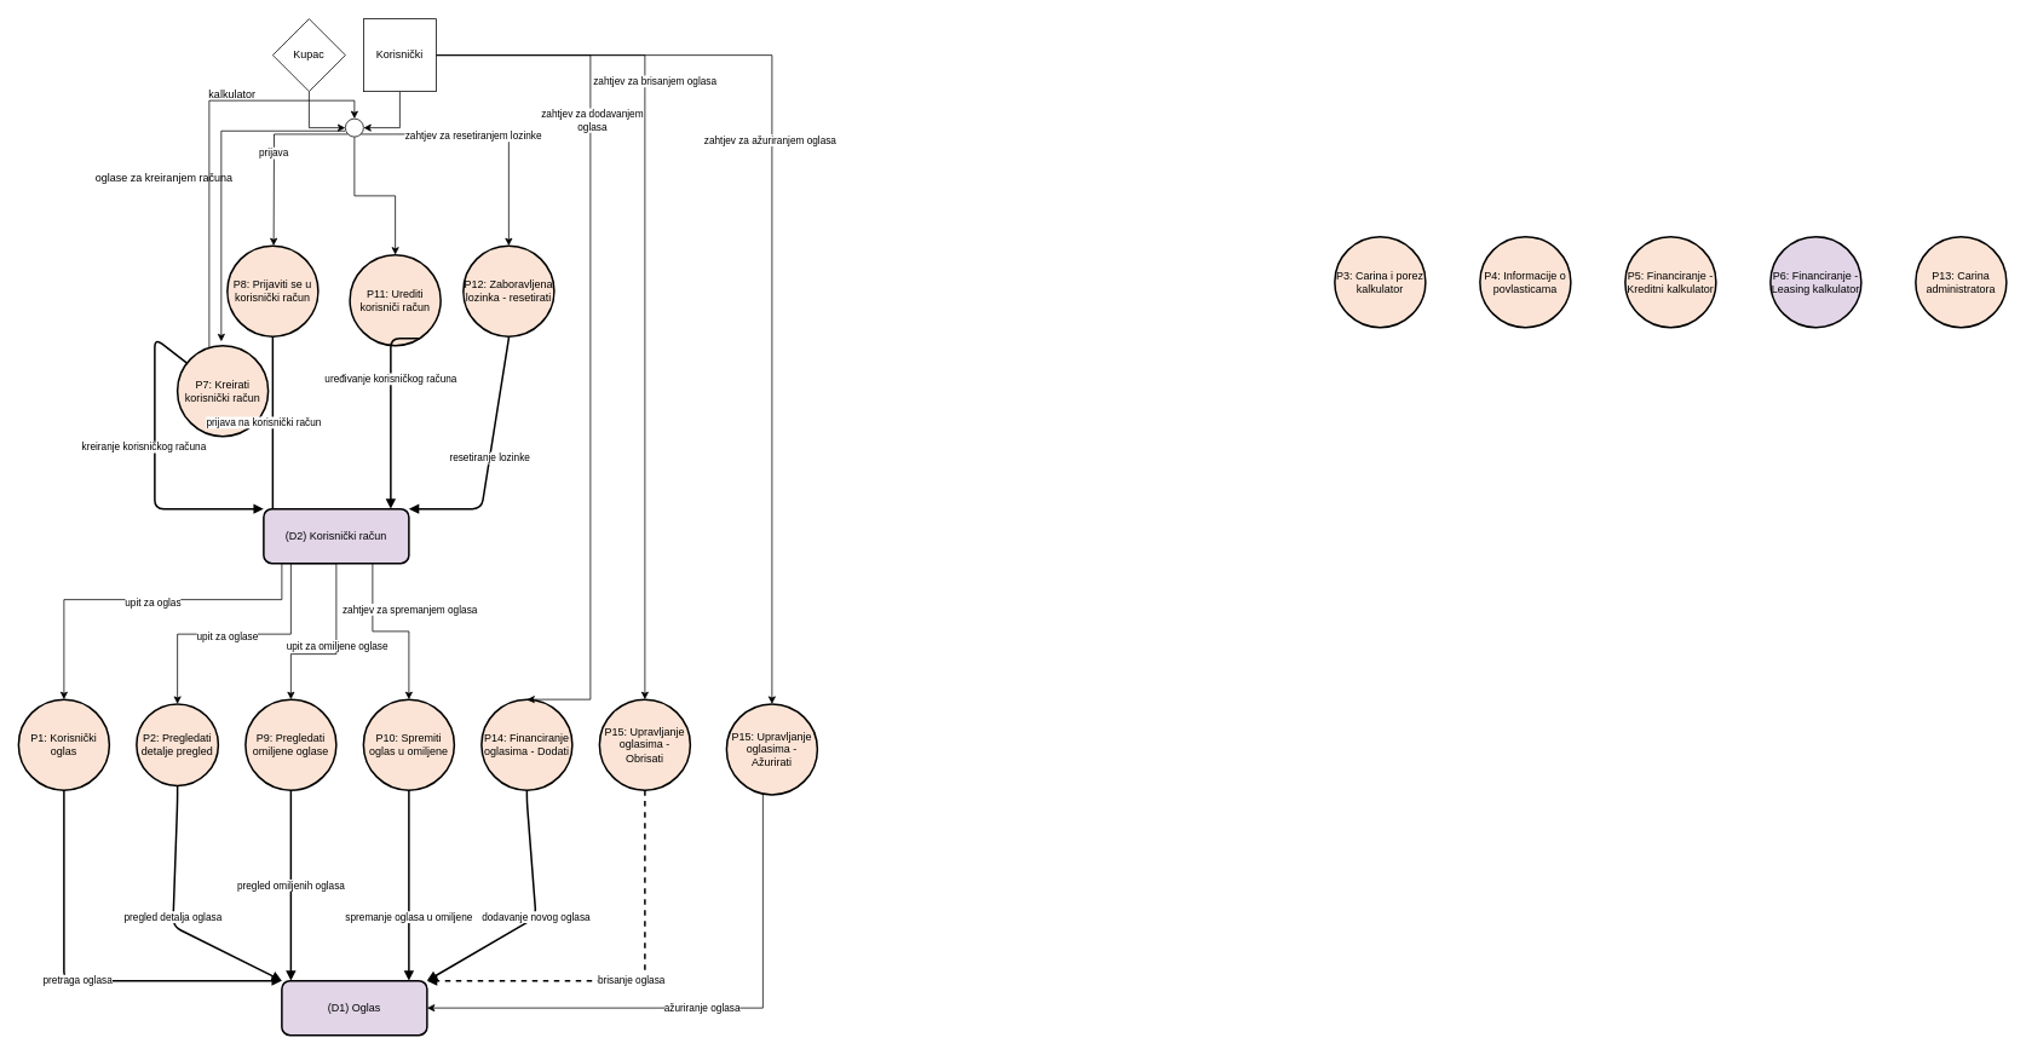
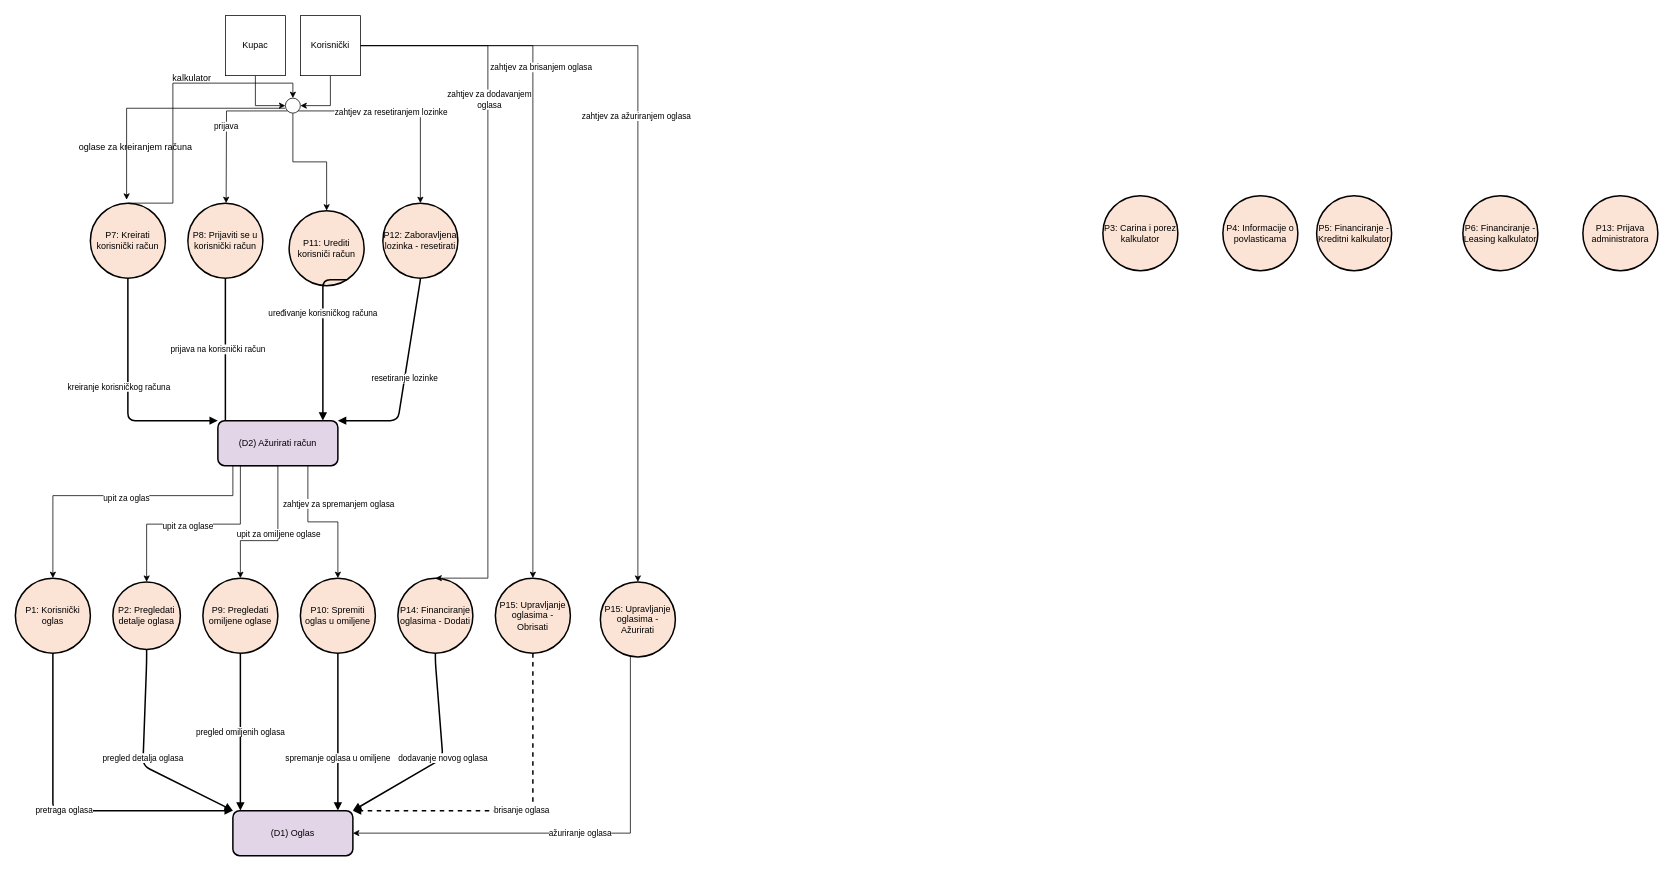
- <mxCell id="52" value="Kupac" style="rhombus;whiteSpace=wrap;html=1;aspect=fixed;" vertex="1" parent="1"><mxGeometry x="300" y="20" width="80" height="80" as="geometry" /></mxCell>
+ <mxCell id="52" value="Kupac" style="whiteSpace=wrap;html=1;aspect=fixed;" vertex="1" parent="1"><mxGeometry x="300" y="20" width="80" height="80" as="geometry" /></mxCell>
- <mxCell id="16" value="P5: Financiranje - Kreditni kalkulator" style="ellipse;whiteSpace=wrap;html=1;strokeWidth=2;fillColor=#fbe4d5;" vertex="1" parent="1"><mxGeometry x="1790" width="100" height="100" as="geometry" y="260" /></mxCell>
+ <mxCell id="16" value="P5: Financiranje - Kreditni kalkulator" style="ellipse;whiteSpace=wrap;html=1;strokeWidth=2;fillColor=#fbe4d5;" vertex="1" parent="1"><mxGeometry x="1755" y="260" width="100" height="100" as="geometry" /></mxCell>
- <mxCell id="17" value="P6: Financiranje - Leasing kalkulator" style="ellipse;whiteSpace=wrap;html=1;strokeWidth=2;fillColor=#e1d5e7;" vertex="1" parent="1"><mxGeometry x="1950" width="100" height="100" as="geometry" y="260" /></mxCell>
+ <mxCell id="17" value="P6: Financiranje - Leasing kalkulator" style="ellipse;whiteSpace=wrap;html=1;strokeWidth=2;fillColor=#fbe4d5;" vertex="1" parent="1"><mxGeometry x="1950" width="100" height="100" as="geometry" y="260" /></mxCell>
- <mxCell id="24" value="P13: Carina administratora" style="ellipse;whiteSpace=wrap;html=1;strokeWidth=2;fillColor=#fbe4d5;" vertex="1" parent="1"><mxGeometry x="2110" width="100" height="100" as="geometry" y="260" /></mxCell>
+ <mxCell id="24" value="P13: Prijava administratora" style="ellipse;whiteSpace=wrap;html=1;strokeWidth=2;fillColor=#fbe4d5;" vertex="1" parent="1"><mxGeometry x="2110" width="100" height="100" as="geometry" y="260" /></mxCell>
- <mxCell id="18" value="P7: Kreirati korisnički račun" style="ellipse;whiteSpace=wrap;html=1;strokeWidth=2;fillColor=#fbe4d5;" vertex="1" parent="1"><mxGeometry x="195" y="380" width="100" height="100" as="geometry" /></mxCell>
+ <mxCell id="18" value="P7: Kreirati korisnički račun" style="ellipse;whiteSpace=wrap;html=1;strokeWidth=2;fillColor=#fbe4d5;" vertex="1" parent="1"><mxGeometry y="270" width="100" height="100" as="geometry" x="120" /></mxCell>
- <mxCell id="11" value="(D2) Korisnički račun" style="rounded=1;whiteSpace=wrap;html=1;strokeWidth=2;fillColor=#e1d5e7;" vertex="1" parent="1"><mxGeometry x="290" y="560" width="160" height="60" as="geometry" /></mxCell>
+ <mxCell id="11" value="(D2) Ažurirati račun" style="rounded=1;whiteSpace=wrap;html=1;strokeWidth=2;fillColor=#e1d5e7;" vertex="1" parent="1"><mxGeometry x="290" y="560" width="160" height="60" as="geometry" /></mxCell>
- <mxCell id="13" value="P2: Pregledati detalje pregled" style="ellipse;whiteSpace=wrap;html=1;strokeWidth=2;fillColor=#fbe4d5;" vertex="1" parent="1"><mxGeometry x="150" y="775" width="90" height="90" as="geometry" /></mxCell>
+ <mxCell id="13" value="P2: Pregledati detalje oglasa" style="ellipse;whiteSpace=wrap;html=1;strokeWidth=2;fillColor=#fbe4d5;" vertex="1" parent="1"><mxGeometry x="150" y="775" width="90" height="90" as="geometry" /></mxCell>
